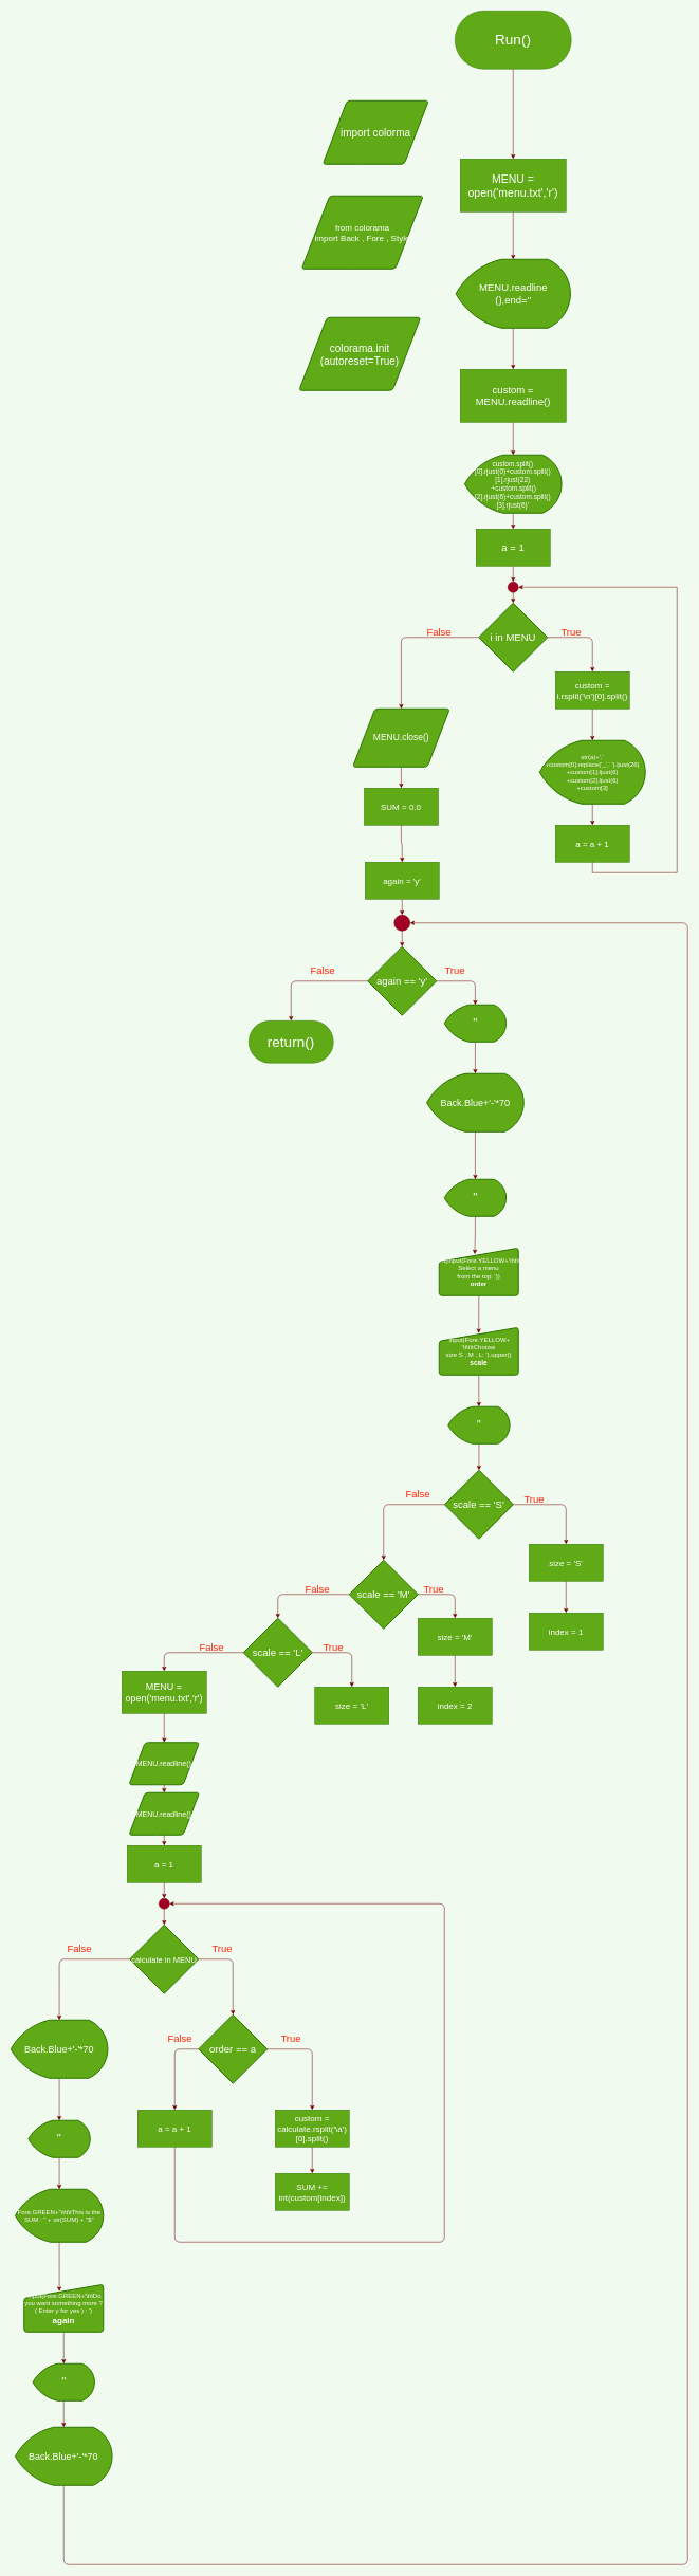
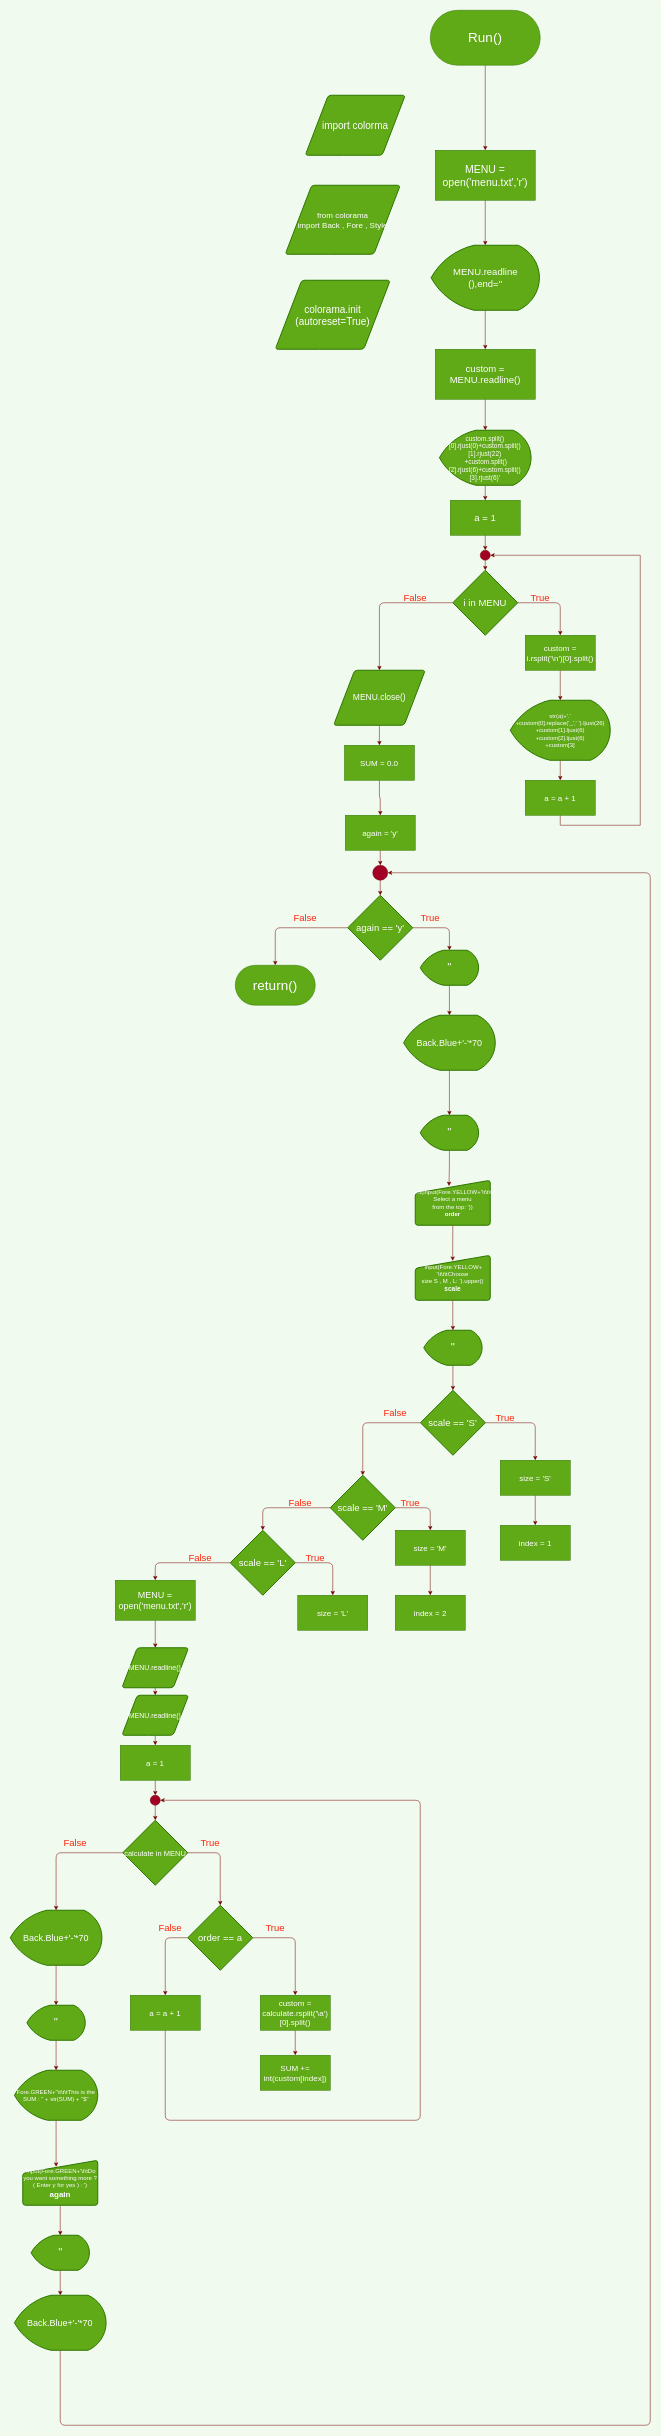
- <mxCell id="6" value="&lt;span style=&quot;font-size: 20px&quot;&gt;colorama.init&lt;br&gt;(autoreset=True)&lt;/span&gt;" style="shape=parallelogram;html=1;strokeWidth=2;perimeter=parallelogramPerimeter;whiteSpace=wrap;rounded=1;arcSize=12;size=0.23;sketch=0;fillColor=#60a917;strokeColor=#2D7600;fontColor=#ffffff;" parent="1" vertex="1"><mxGeometry x="565" y="600" width="230" height="138" as="geometry" /></mxCell>
+ <mxCell id="6" value="&lt;span style=&quot;font-size: 20px&quot;&gt;colorama.init&lt;br&gt;(autoreset=True)&lt;/span&gt;" style="shape=parallelogram;html=1;strokeWidth=2;perimeter=parallelogramPerimeter;whiteSpace=wrap;rounded=1;arcSize=12;size=0.23;sketch=0;fillColor=#60a917;strokeColor=#2D7600;fontColor=#ffffff;" parent="1" vertex="1"><mxGeometry x="550" y="560" width="230" height="138" as="geometry" /></mxCell>
